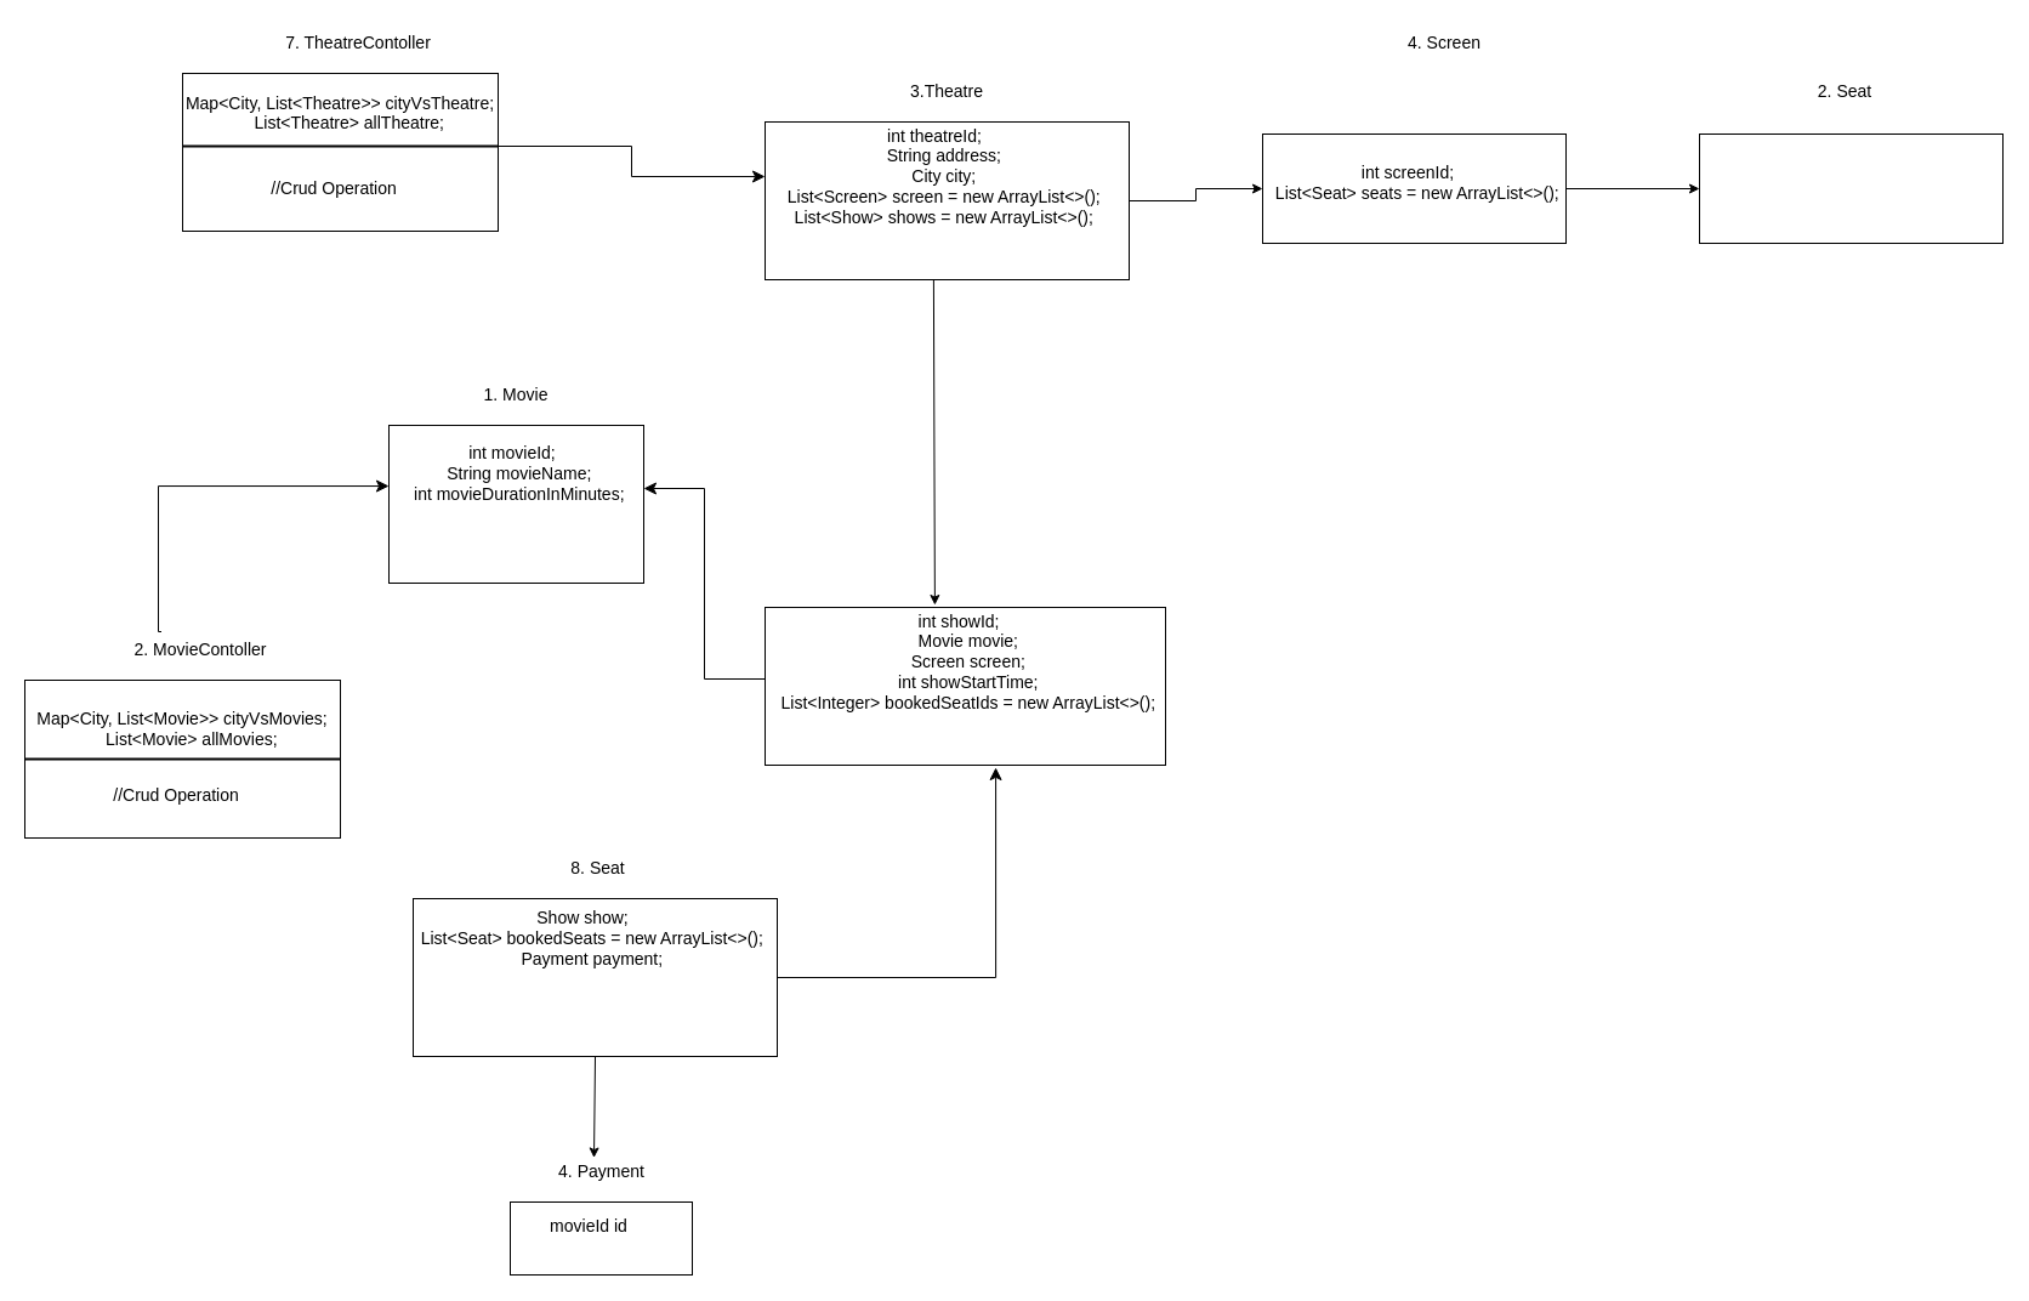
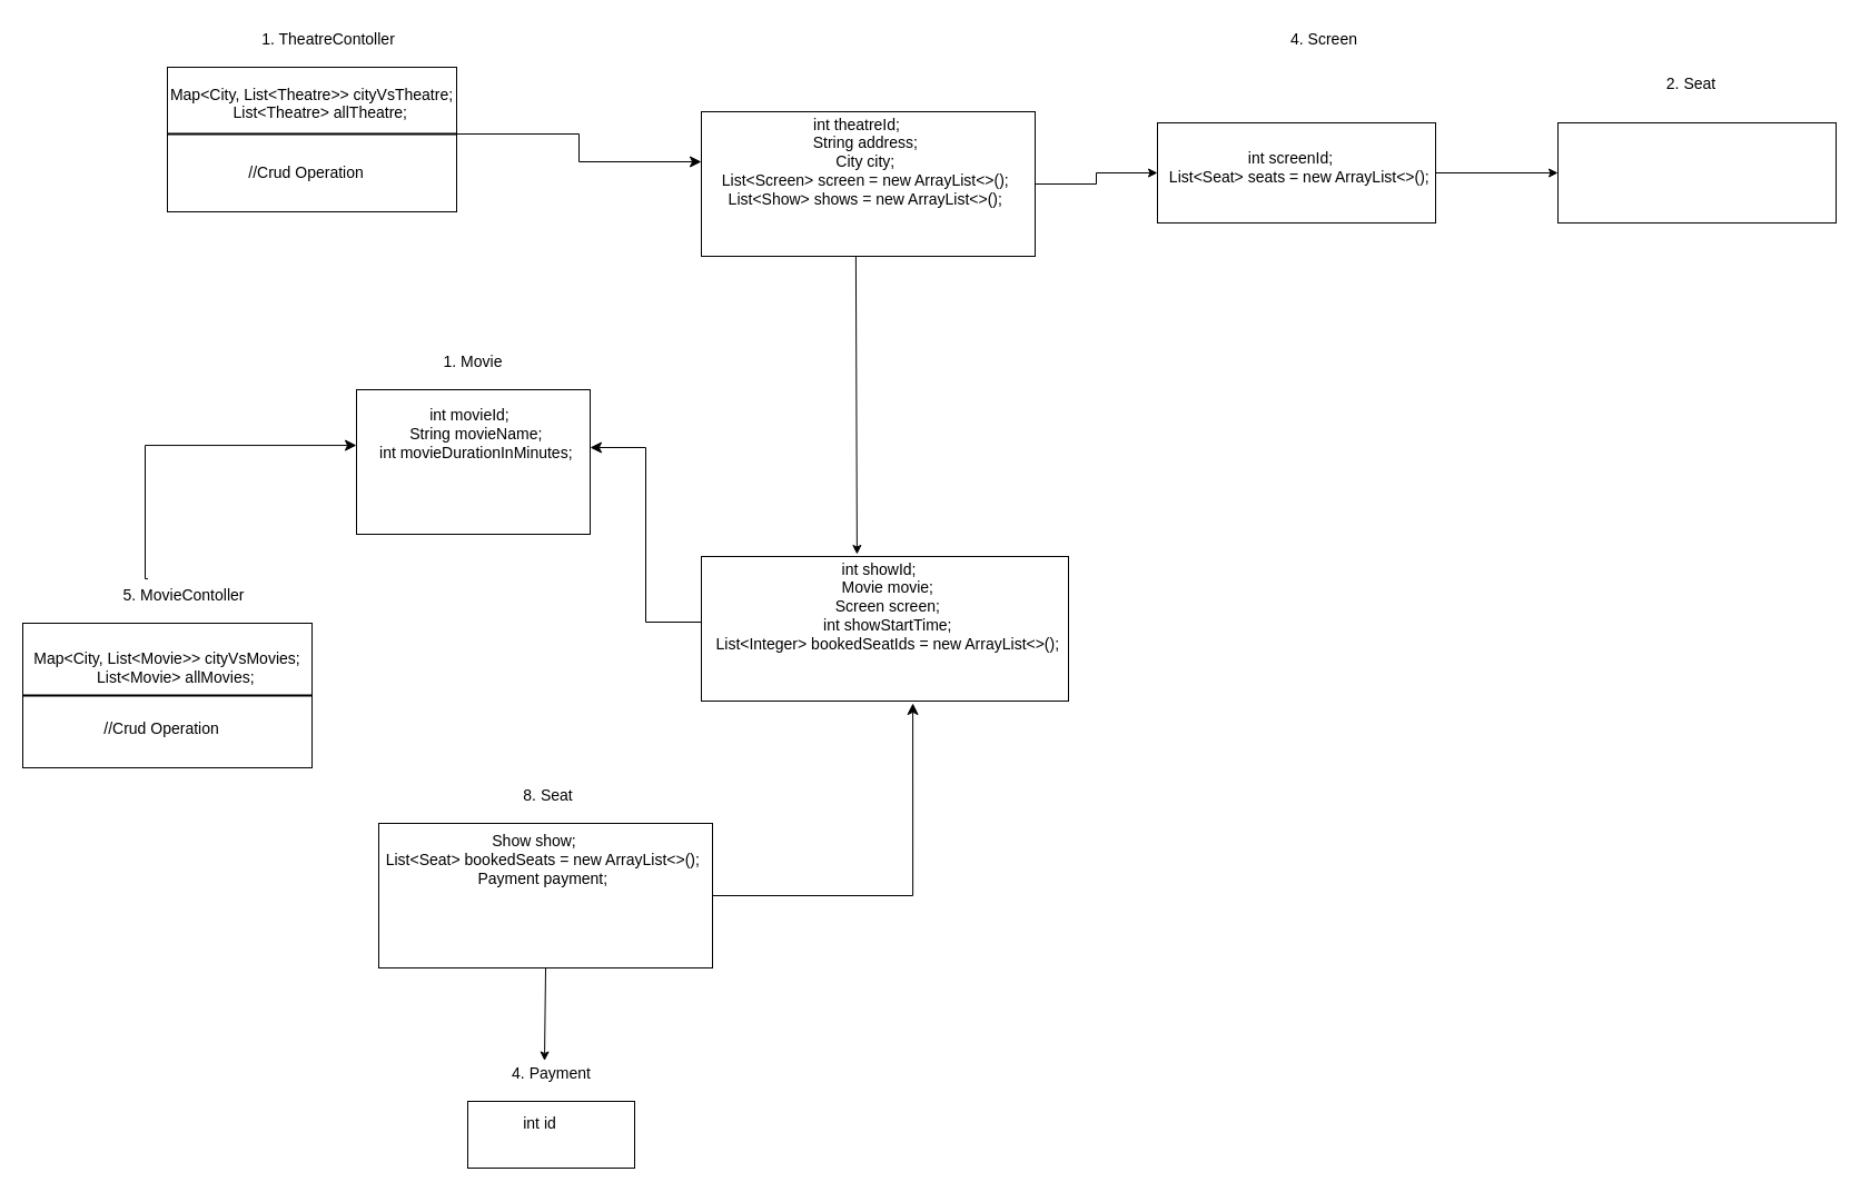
- <mxCell id="26" value="&lt;font style=&quot;font-size: 14px;&quot;&gt;7. TheatreContoller&lt;/font&gt;" style="text;html=1;align=center;verticalAlign=middle;whiteSpace=wrap;rounded=0;" vertex="1" parent="1"><mxGeometry x="230" y="20" width="130" height="30" as="geometry" /></mxCell>
+ <mxCell id="26" value="&lt;font style=&quot;font-size: 14px;&quot;&gt;1. TheatreContoller&lt;/font&gt;" style="text;html=1;align=center;verticalAlign=middle;whiteSpace=wrap;rounded=0;" vertex="1" parent="1"><mxGeometry x="230" y="20" width="130" height="30" as="geometry" /></mxCell>
- <mxCell id="13" value="&lt;font style=&quot;font-size: 14px;&quot;&gt;3.Theatre&lt;/font&gt;" style="text;html=1;align=center;verticalAlign=middle;whiteSpace=wrap;rounded=0;" parent="1" vertex="1"><mxGeometry x="750" y="60" width="60" height="30" as="geometry" /></mxCell>
- <mxCell id="6" value="&lt;font style=&quot;font-size: 14px;&quot;&gt;2. MovieContoller&lt;/font&gt;" style="text;html=1;align=center;verticalAlign=middle;whiteSpace=wrap;rounded=0;" parent="1" vertex="1"><mxGeometry x="100" y="520" width="130" height="30" as="geometry" /></mxCell>
+ <mxCell id="6" value="&lt;font style=&quot;font-size: 14px;&quot;&gt;5. MovieContoller&lt;/font&gt;" style="text;html=1;align=center;verticalAlign=middle;whiteSpace=wrap;rounded=0;" parent="1" vertex="1"><mxGeometry x="100" y="520" width="130" height="30" as="geometry" /></mxCell>
- <mxCell id="37" value="&lt;pre lang=&quot;java&quot; class=&quot;code highlight&quot;&gt;&lt;font face=&quot;Helvetica&quot;&gt;&lt;span style=&quot;font-size: 14px;&quot;&gt;movieId id&lt;/span&gt;&lt;/font&gt;&lt;/pre&gt;" style="text;html=1;align=center;verticalAlign=middle;whiteSpace=wrap;rounded=0;" vertex="1" parent="1"><mxGeometry x="395" y="990" width="180" height="40" as="geometry" /></mxCell>
+ <mxCell id="37" value="&lt;pre lang=&quot;java&quot; class=&quot;code highlight&quot;&gt;&lt;font face=&quot;Helvetica&quot;&gt;&lt;span style=&quot;font-size: 14px;&quot;&gt;int id&lt;/span&gt;&lt;/font&gt;&lt;/pre&gt;" style="text;html=1;align=center;verticalAlign=middle;whiteSpace=wrap;rounded=0;" vertex="1" parent="1"><mxGeometry x="395" y="990" width="180" height="40" as="geometry" /></mxCell>
